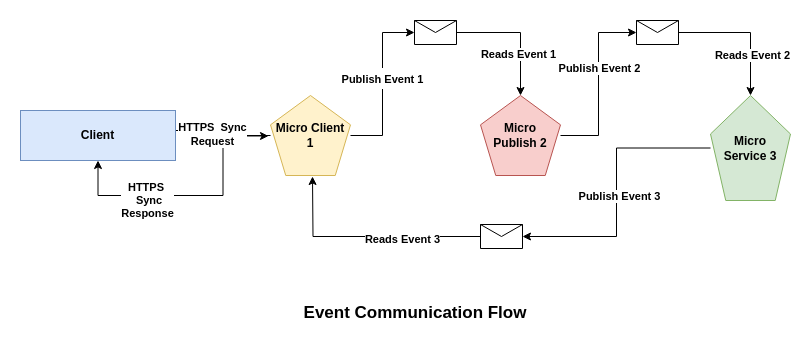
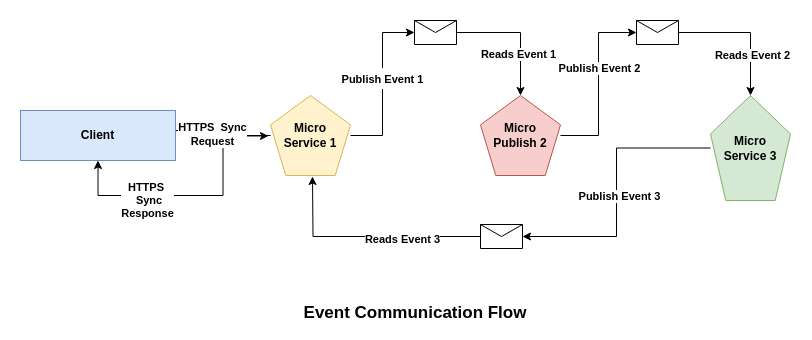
- <mxCell id="6" value="&lt;b&gt;Micro Client 1&lt;/b&gt;" style="whiteSpace=wrap;html=1;shape=mxgraph.basic.pentagon;fillColor=#fff2cc;strokeColor=#d6b656;" vertex="1" parent="1"><mxGeometry x="270" y="95" width="80" height="80" as="geometry" /></mxCell>
+ <mxCell id="6" value="&lt;b&gt;Micro Service 1&lt;/b&gt;" style="whiteSpace=wrap;html=1;shape=mxgraph.basic.pentagon;fillColor=#fff2cc;strokeColor=#d6b656;" vertex="1" parent="1"><mxGeometry x="270" y="95" width="80" height="80" as="geometry" /></mxCell>
